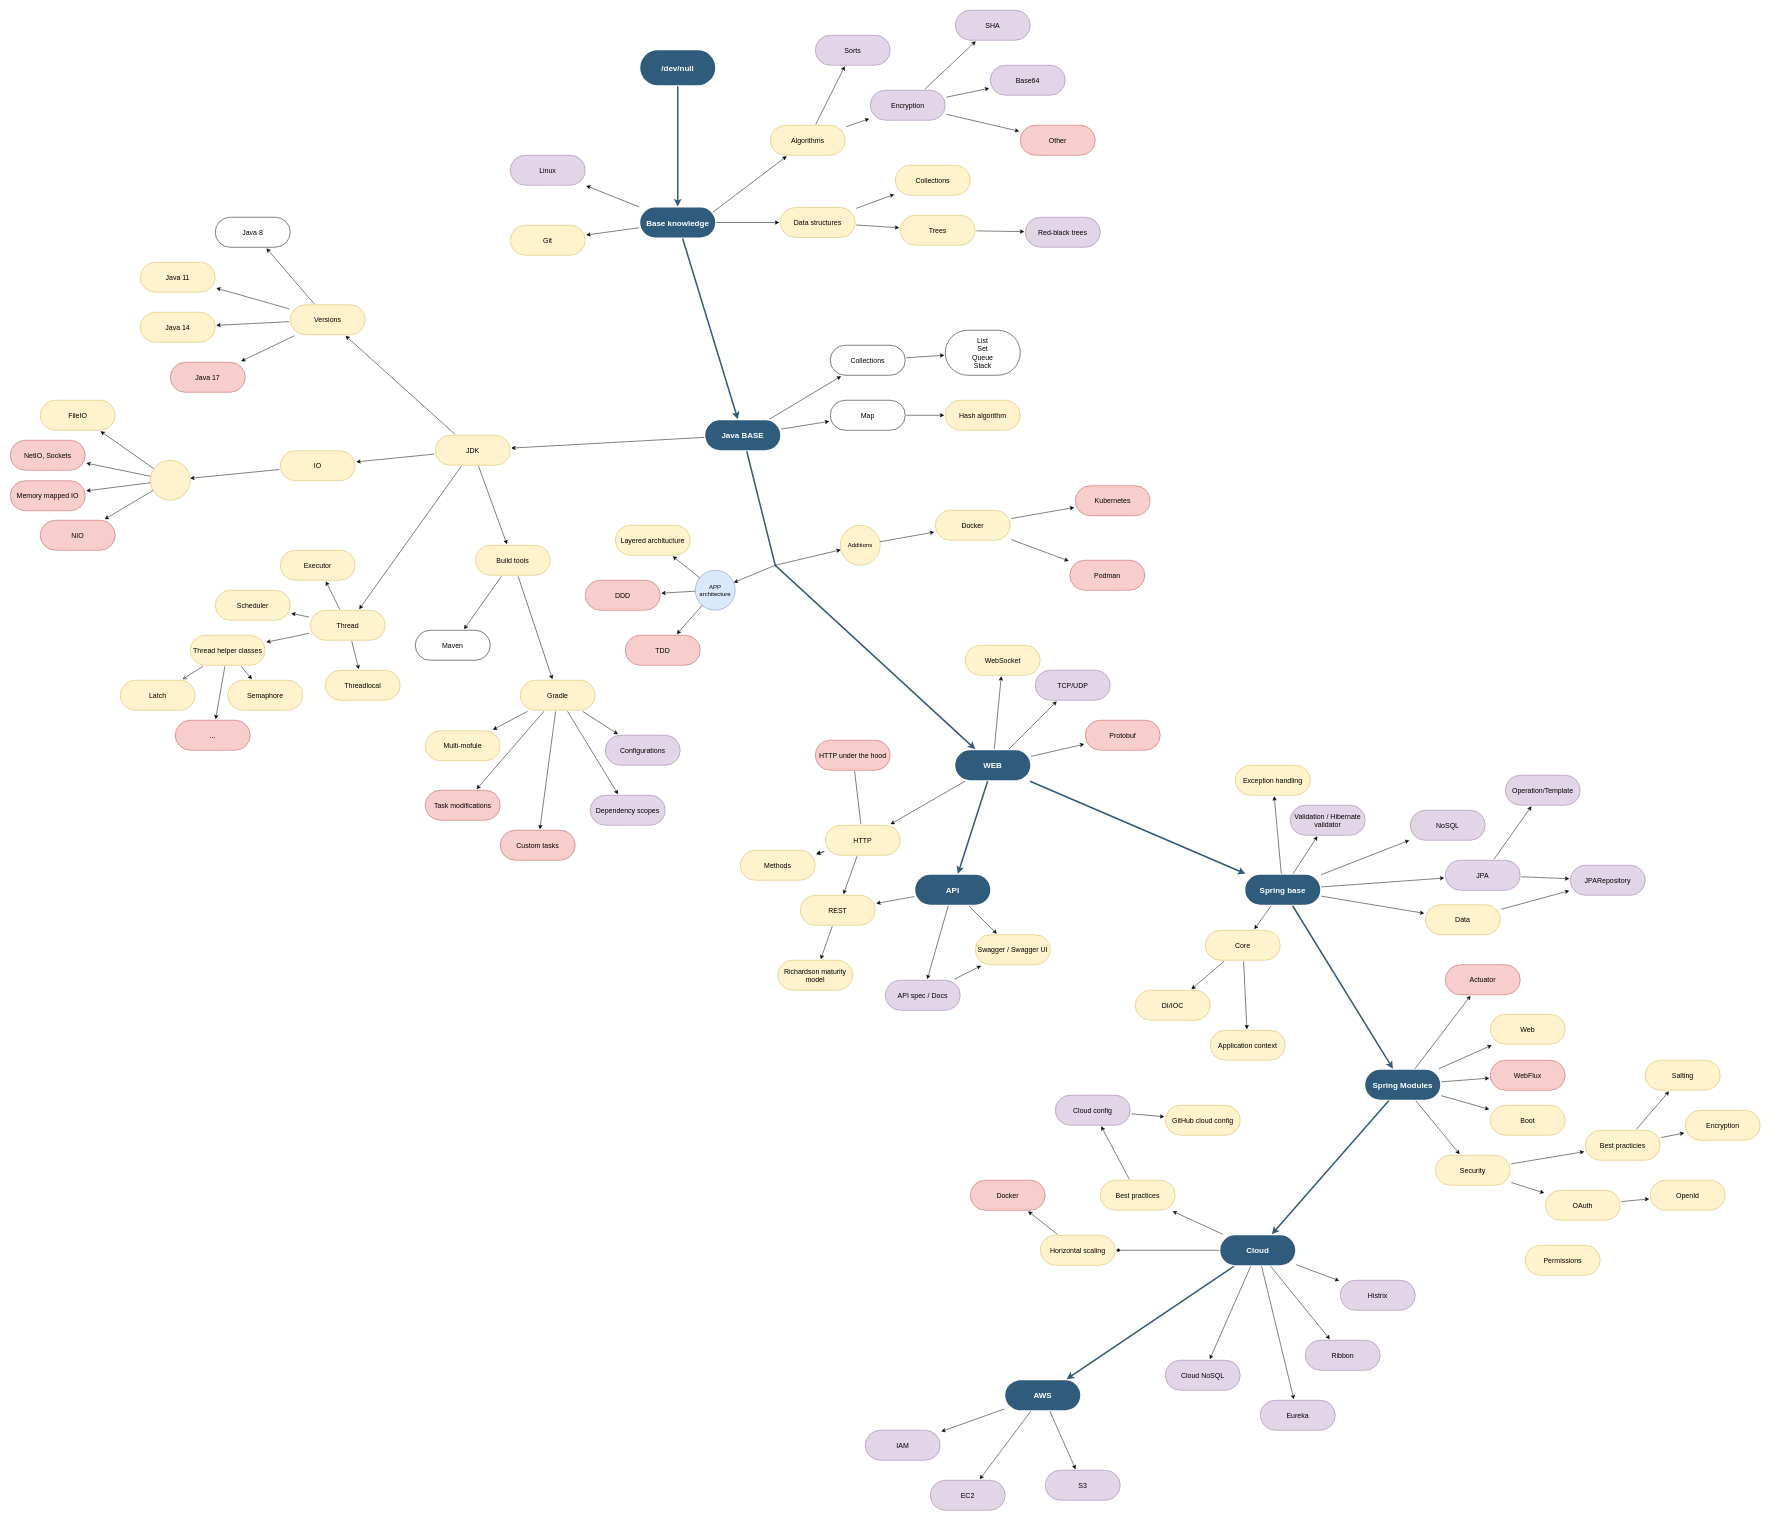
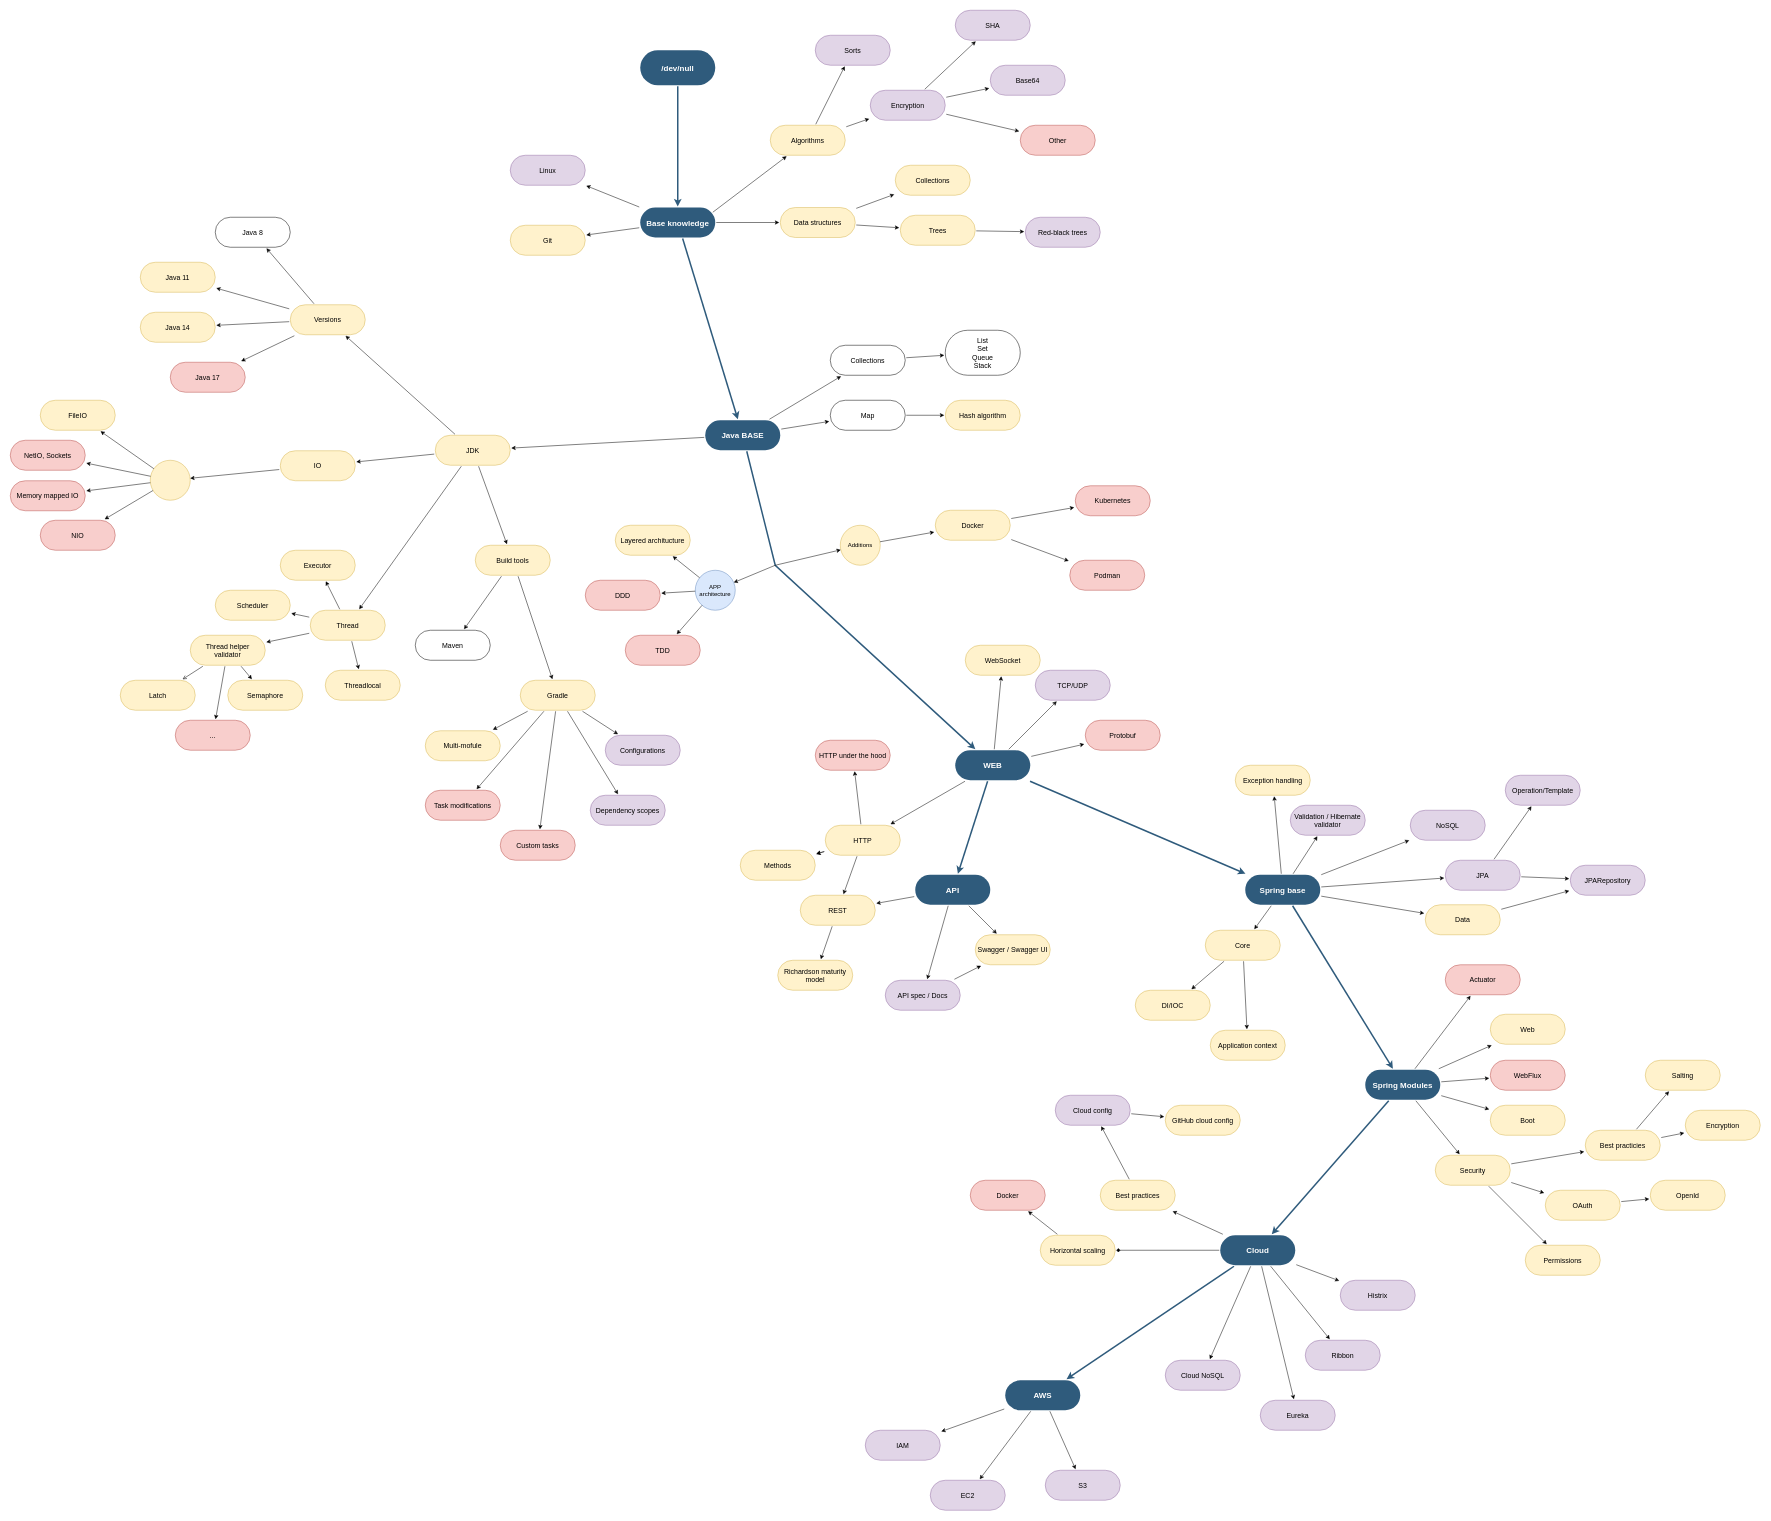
- <mxCell id="63" value="Thread helper classes" style="rounded=1;whiteSpace=wrap;html=1;shadow=0;labelBackgroundColor=none;strokeWidth=1;fontFamily=Helvetica;fontSize=14;align=center;spacing=5;fontStyle=0;arcSize=50;perimeterSpacing=2;fillColor=#fff2cc;strokeColor=#d6b656;" vertex="1" parent="1"><mxGeometry x="380" y="1270" width="150" height="60" as="geometry" /></mxCell>
+ <mxCell id="63" value="Thread helper validator" style="rounded=1;whiteSpace=wrap;html=1;shadow=0;labelBackgroundColor=none;strokeWidth=1;fontFamily=Helvetica;fontSize=14;align=center;spacing=5;fontStyle=0;arcSize=50;perimeterSpacing=2;fillColor=#fff2cc;strokeColor=#d6b656;" vertex="1" parent="1"><mxGeometry x="380" y="1270" width="150" height="60" as="geometry" /></mxCell>
- <mxCell id="117" value="" style="endArrow=none;html=1;rounded=0;fontColor=#FFFFFF;" edge="1" parent="1" source="111" target="114"><mxGeometry width="50" height="50" relative="1" as="geometry"><mxPoint x="1665" y="1593.289" as="sourcePoint" /><mxPoint x="1665" y="1543.289" as="targetPoint" /></mxGeometry></mxCell>
+ <mxCell id="117" value="" style="endArrow=classic;html=1;rounded=0;fontColor=#FFFFFF;" edge="1" parent="1" source="111" target="114"><mxGeometry width="50" height="50" relative="1" as="geometry"><mxPoint x="1665" y="1593.289" as="sourcePoint" /><mxPoint x="1665" y="1543.289" as="targetPoint" /></mxGeometry></mxCell>
+ <mxCell id="176" value="" style="endArrow=classic;html=1;rounded=0;fontColor=#FFFFFF;" edge="1" parent="1" source="163" target="175"><mxGeometry width="50" height="50" relative="1" as="geometry"><mxPoint x="2945" y="2420" as="sourcePoint" /><mxPoint x="2945" y="2440.711" as="targetPoint" /></mxGeometry></mxCell>
